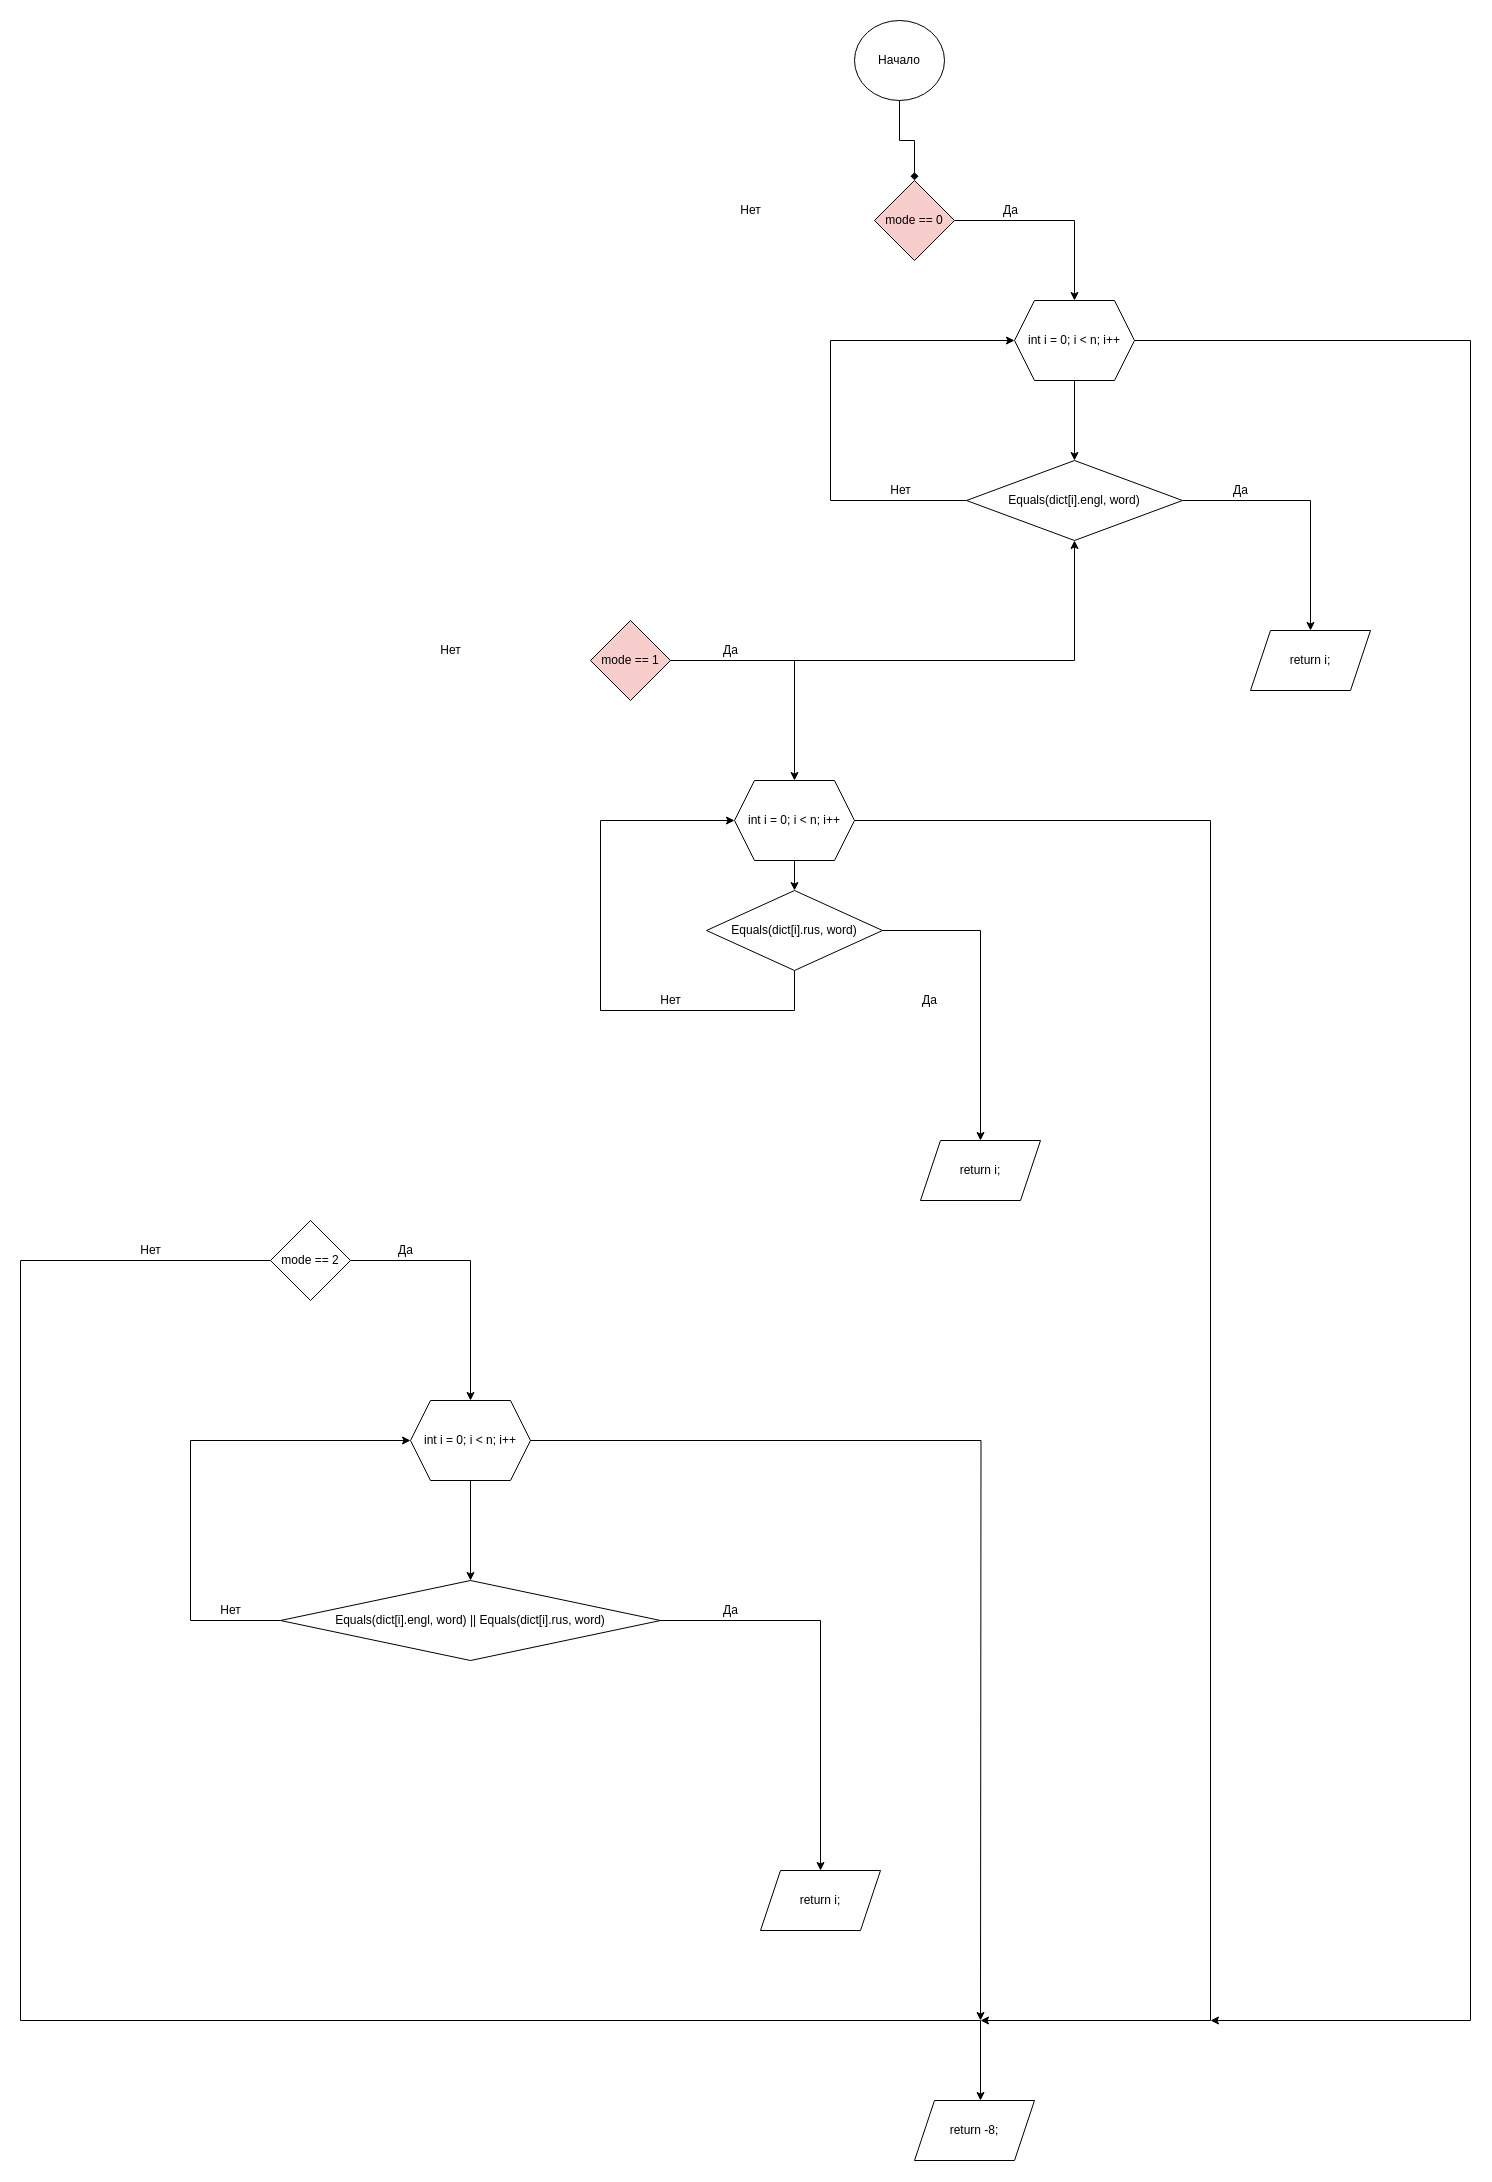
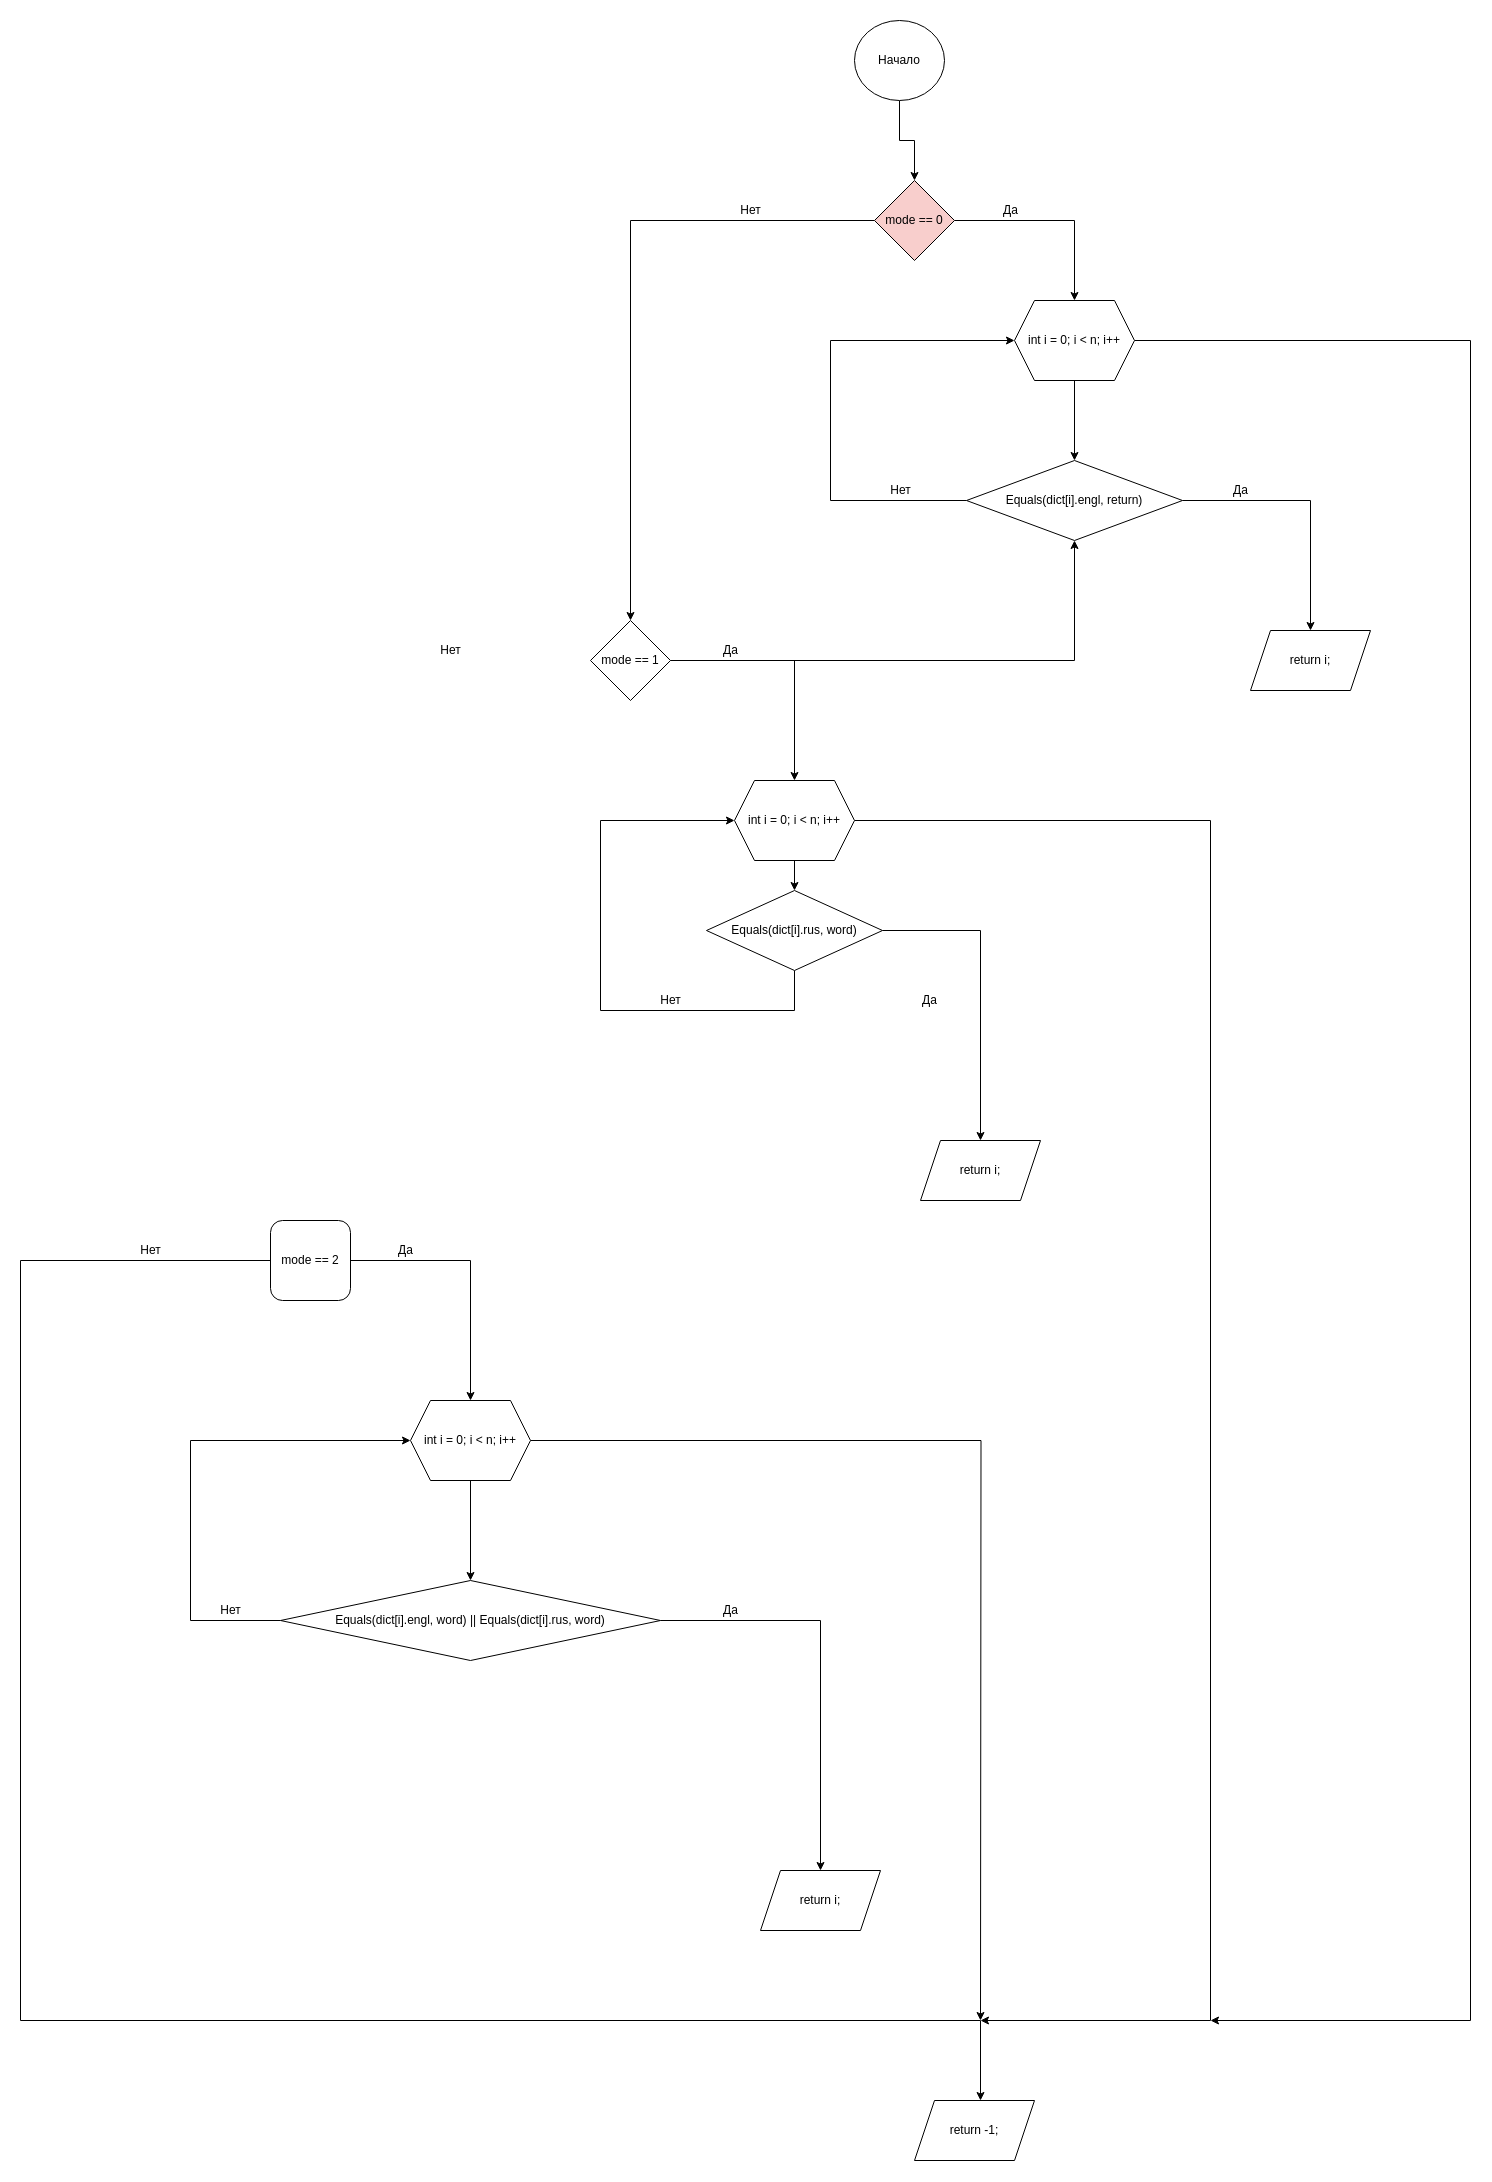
- <mxCell id="2" value="" style="edgeStyle=orthogonalEdgeStyle;rounded=0;orthogonalLoop=1;jettySize=auto;html=1;endArrow=diamond;" edge="1" parent="1" source="3" target="6"><mxGeometry relative="1" as="geometry" /></mxCell>
+ <mxCell id="2" value="" style="edgeStyle=orthogonalEdgeStyle;rounded=0;orthogonalLoop=1;jettySize=auto;html=1;" edge="1" parent="1" source="3" target="6"><mxGeometry relative="1" as="geometry" /></mxCell>
+ <mxCell id="5" value="" style="edgeStyle=orthogonalEdgeStyle;rounded=0;orthogonalLoop=1;jettySize=auto;html=1;" edge="1" parent="1" source="6" target="19"><mxGeometry relative="1" as="geometry" /></mxCell>
- <mxCell id="13" value="Equals(dict[i].engl, word)" style="rhombus;whiteSpace=wrap;html=1;" vertex="1" parent="1"><mxGeometry x="966" y="460" width="216" height="80" as="geometry" /></mxCell>
+ <mxCell id="13" value="Equals(dict[i].engl, return)" style="rhombus;whiteSpace=wrap;html=1;" vertex="1" parent="1"><mxGeometry x="966" y="460" width="216" height="80" as="geometry" /></mxCell>
- <mxCell id="19" value="mode == 1" style="rhombus;whiteSpace=wrap;html=1;fillColor=#f8cecc;" vertex="1" parent="1"><mxGeometry x="590" y="620" width="80" height="80" as="geometry" /></mxCell>
+ <mxCell id="19" value="mode == 1" style="rhombus;whiteSpace=wrap;html=1;" vertex="1" parent="1"><mxGeometry x="590" y="620" width="80" height="80" as="geometry" /></mxCell>
- <mxCell id="32" value="mode == 2" style="rhombus;whiteSpace=wrap;html=1;" vertex="1" parent="1"><mxGeometry x="270" y="1220" width="80" height="80" as="geometry" /></mxCell>
+ <mxCell id="32" value="mode == 2" style="whiteSpace=wrap;html=1;rounded=1;" vertex="1" parent="1"><mxGeometry x="270" y="1220" width="80" height="80" as="geometry" /></mxCell>
- <mxCell id="40" value="return -8;" style="shape=parallelogram;perimeter=parallelogramPerimeter;whiteSpace=wrap;html=1;fixedSize=1;" vertex="1" parent="1"><mxGeometry x="914" y="2100" width="120" height="60" as="geometry" /></mxCell>
+ <mxCell id="40" value="return -1;" style="shape=parallelogram;perimeter=parallelogramPerimeter;whiteSpace=wrap;html=1;fixedSize=1;" vertex="1" parent="1"><mxGeometry x="914" y="2100" width="120" height="60" as="geometry" /></mxCell>
